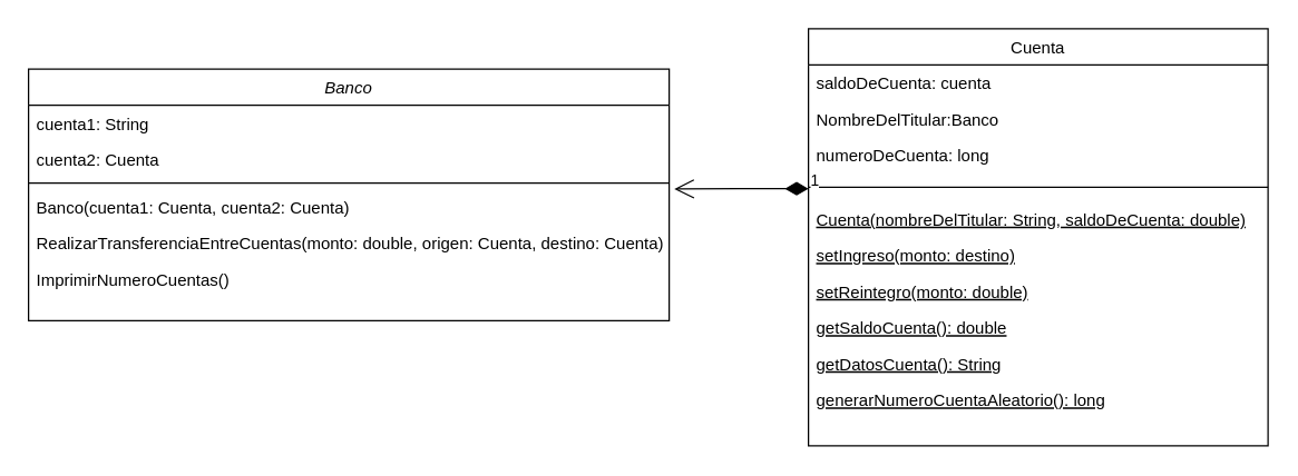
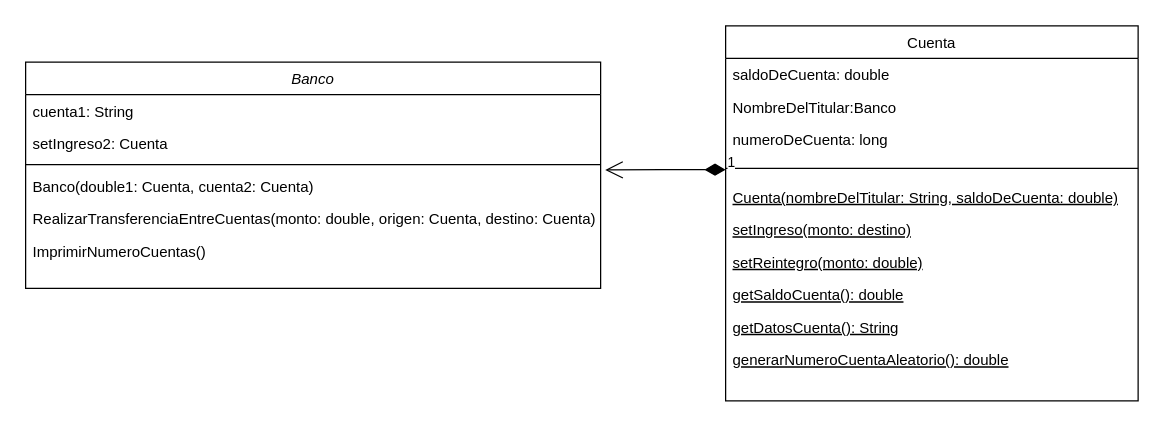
- <mxCell id="10" value="saldoDeCuenta: cuenta" style="text;align=left;verticalAlign=top;spacingLeft=4;spacingRight=4;overflow=hidden;rotatable=0;points=[[0,0.5],[1,0.5]];portConstraint=eastwest;" vertex="1" parent="9"><mxGeometry y="26" width="330" height="26" as="geometry" /></mxCell>
+ <mxCell id="10" value="saldoDeCuenta: double" style="text;align=left;verticalAlign=top;spacingLeft=4;spacingRight=4;overflow=hidden;rotatable=0;points=[[0,0.5],[1,0.5]];portConstraint=eastwest;" vertex="1" parent="9"><mxGeometry y="26" width="330" height="26" as="geometry" /></mxCell>
- <mxCell id="4" value="cuenta2: Cuenta" style="text;align=left;verticalAlign=top;spacingLeft=4;spacingRight=4;overflow=hidden;rotatable=0;points=[[0,0.5],[1,0.5]];portConstraint=eastwest;rounded=0;shadow=0;html=0;" vertex="1" parent="2"><mxGeometry y="52" width="460" height="26" as="geometry" /></mxCell>
+ <mxCell id="4" value="setIngreso2: Cuenta" style="text;align=left;verticalAlign=top;spacingLeft=4;spacingRight=4;overflow=hidden;rotatable=0;points=[[0,0.5],[1,0.5]];portConstraint=eastwest;rounded=0;shadow=0;html=0;" vertex="1" parent="2"><mxGeometry y="52" width="460" height="26" as="geometry" /></mxCell>
- <mxCell id="6" value="Banco(cuenta1: Cuenta, cuenta2: Cuenta)" style="text;align=left;verticalAlign=top;spacingLeft=4;spacingRight=4;overflow=hidden;rotatable=0;points=[[0,0.5],[1,0.5]];portConstraint=eastwest;" vertex="1" parent="2"><mxGeometry y="86" width="460" height="26" as="geometry" /></mxCell>
+ <mxCell id="6" value="Banco(double1: Cuenta, cuenta2: Cuenta)" style="text;align=left;verticalAlign=top;spacingLeft=4;spacingRight=4;overflow=hidden;rotatable=0;points=[[0,0.5],[1,0.5]];portConstraint=eastwest;" vertex="1" parent="2"><mxGeometry y="86" width="460" height="26" as="geometry" /></mxCell>
- <mxCell id="19" value="generarNumeroCuentaAleatorio(): long" style="text;align=left;verticalAlign=top;spacingLeft=4;spacingRight=4;overflow=hidden;rotatable=0;points=[[0,0.5],[1,0.5]];portConstraint=eastwest;fontStyle=4" vertex="1" parent="9"><mxGeometry y="254" width="330" height="26" as="geometry" /></mxCell>
+ <mxCell id="19" value="generarNumeroCuentaAleatorio(): double" style="text;align=left;verticalAlign=top;spacingLeft=4;spacingRight=4;overflow=hidden;rotatable=0;points=[[0,0.5],[1,0.5]];portConstraint=eastwest;fontStyle=4" vertex="1" parent="9"><mxGeometry y="254" width="330" height="26" as="geometry" /></mxCell>
